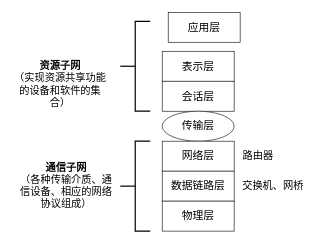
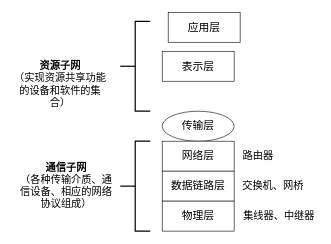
- <mxCell id="4" value="会话层" style="rounded=0;whiteSpace=wrap;html=1;fontSize=18;" vertex="1" parent="1"><mxGeometry x="270" y="135" width="120" height="50" as="geometry" /></mxCell>
+ <mxCell id="13" value="集线器、中继器" style="text;html=1;strokeColor=none;fillColor=none;align=center;verticalAlign=middle;whiteSpace=wrap;rounded=0;fontSize=17;" vertex="1" parent="1"><mxGeometry x="400" y="345" width="130" height="30" as="geometry" /></mxCell>
